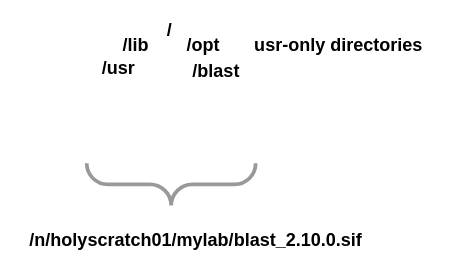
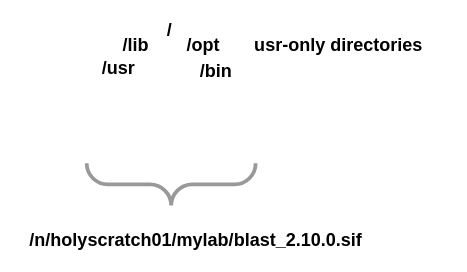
- <mxCell id="5" value="/blast" style="text;strokeColor=none;fillColor=none;html=1;fontSize=24;fontStyle=1;verticalAlign=middle;align=center;" parent="1" vertex="1"><mxGeometry x="237" y="74" width="100" height="40" as="geometry" /></mxCell>
+ <mxCell id="5" value="/bin" style="text;strokeColor=none;fillColor=none;html=1;fontSize=24;fontStyle=1;verticalAlign=middle;align=center;" parent="1" vertex="1"><mxGeometry x="237" y="74" width="100" height="40" as="geometry" /></mxCell>
